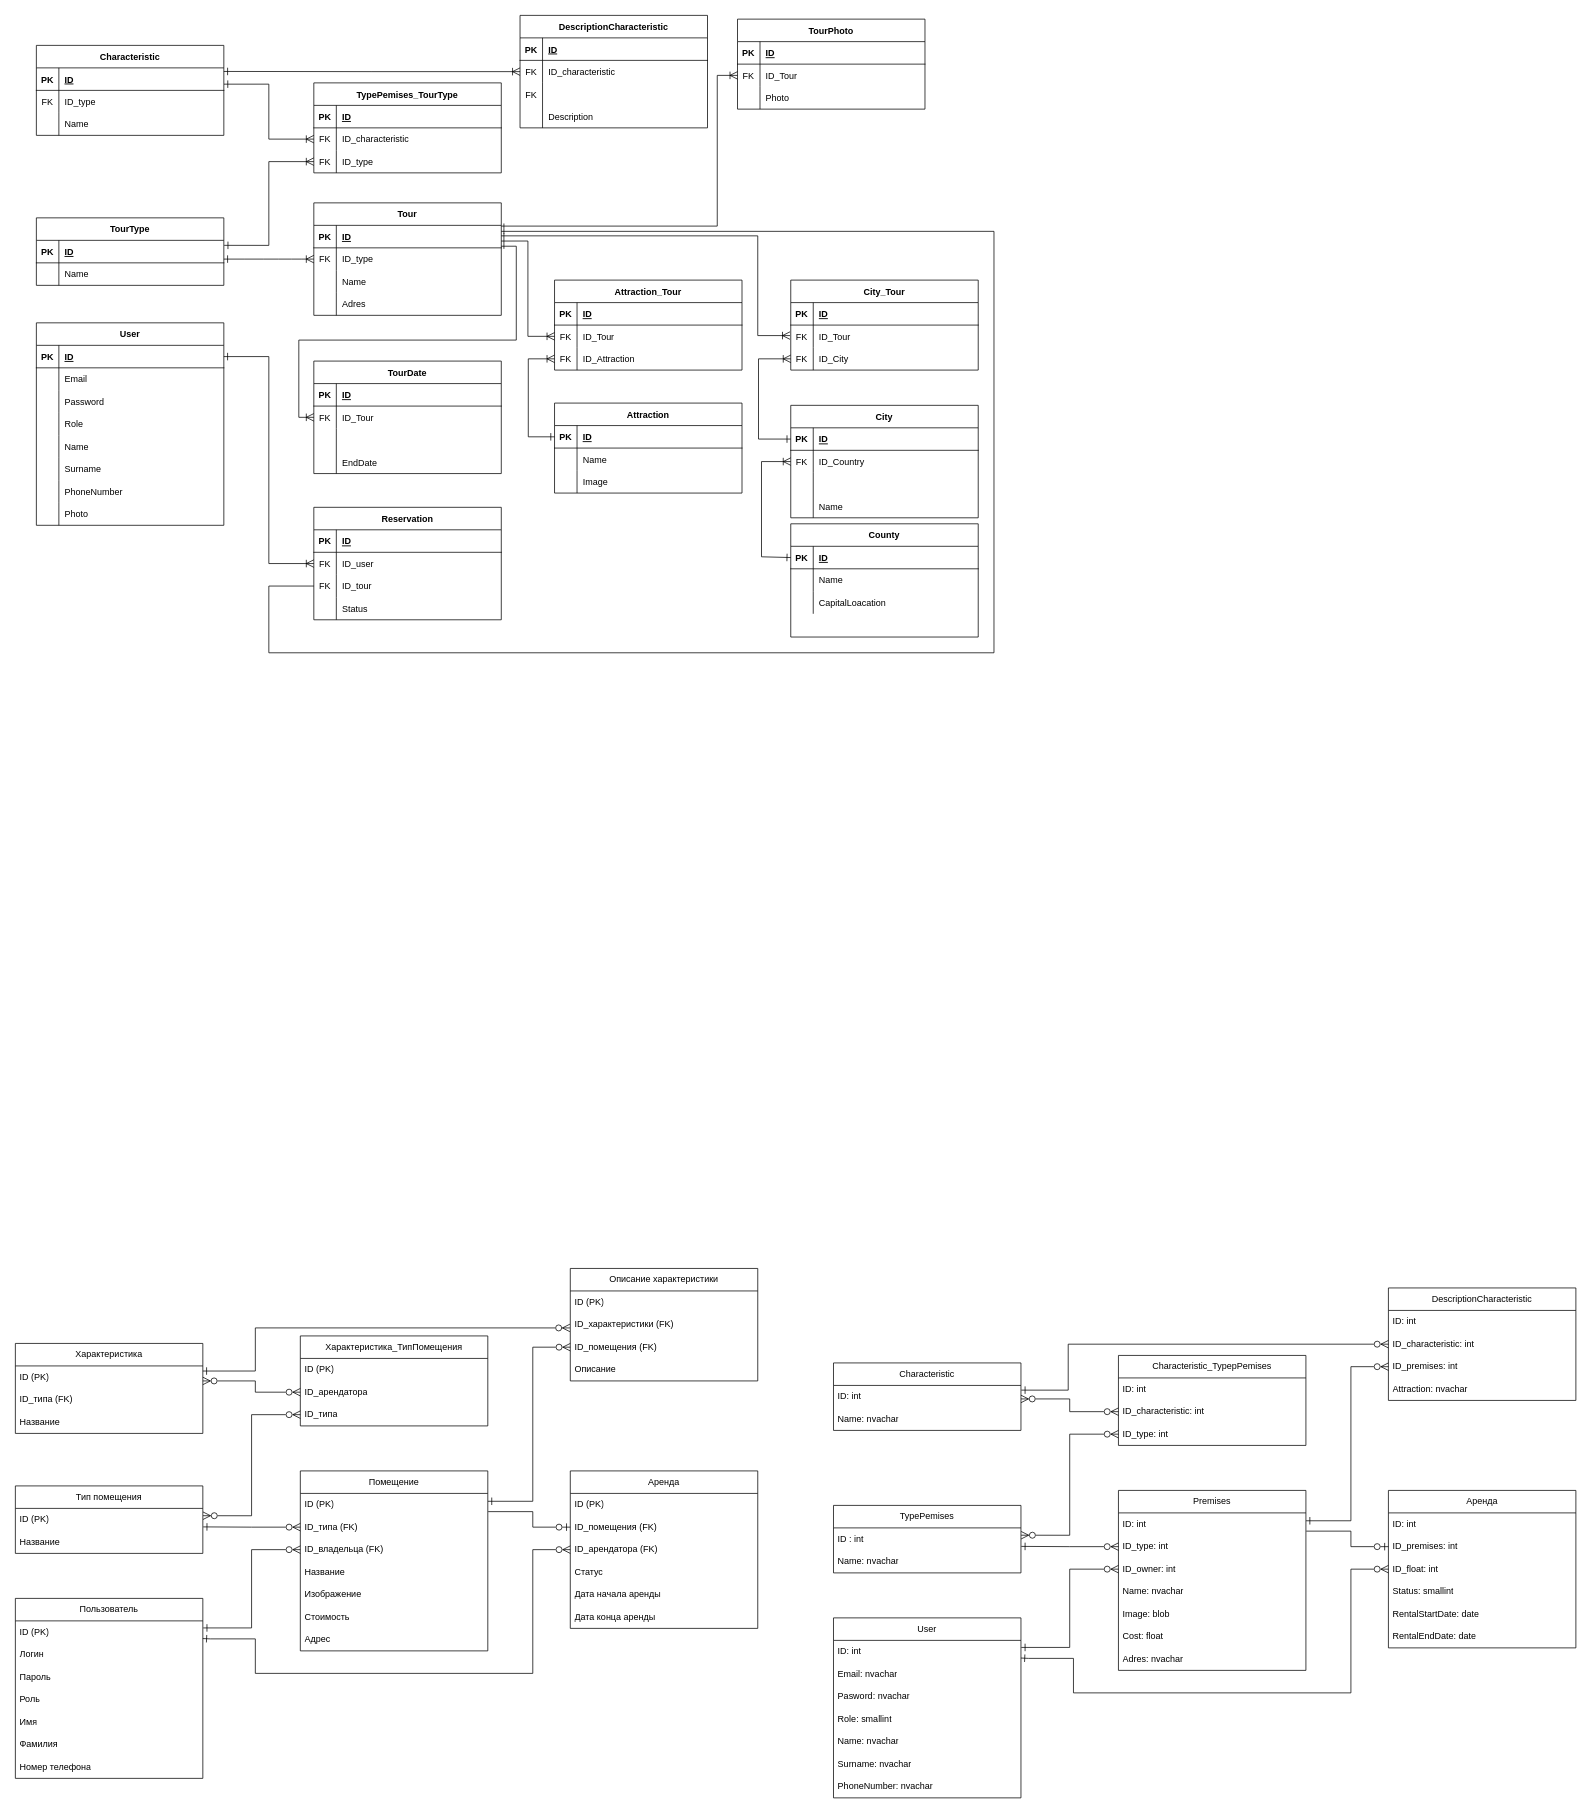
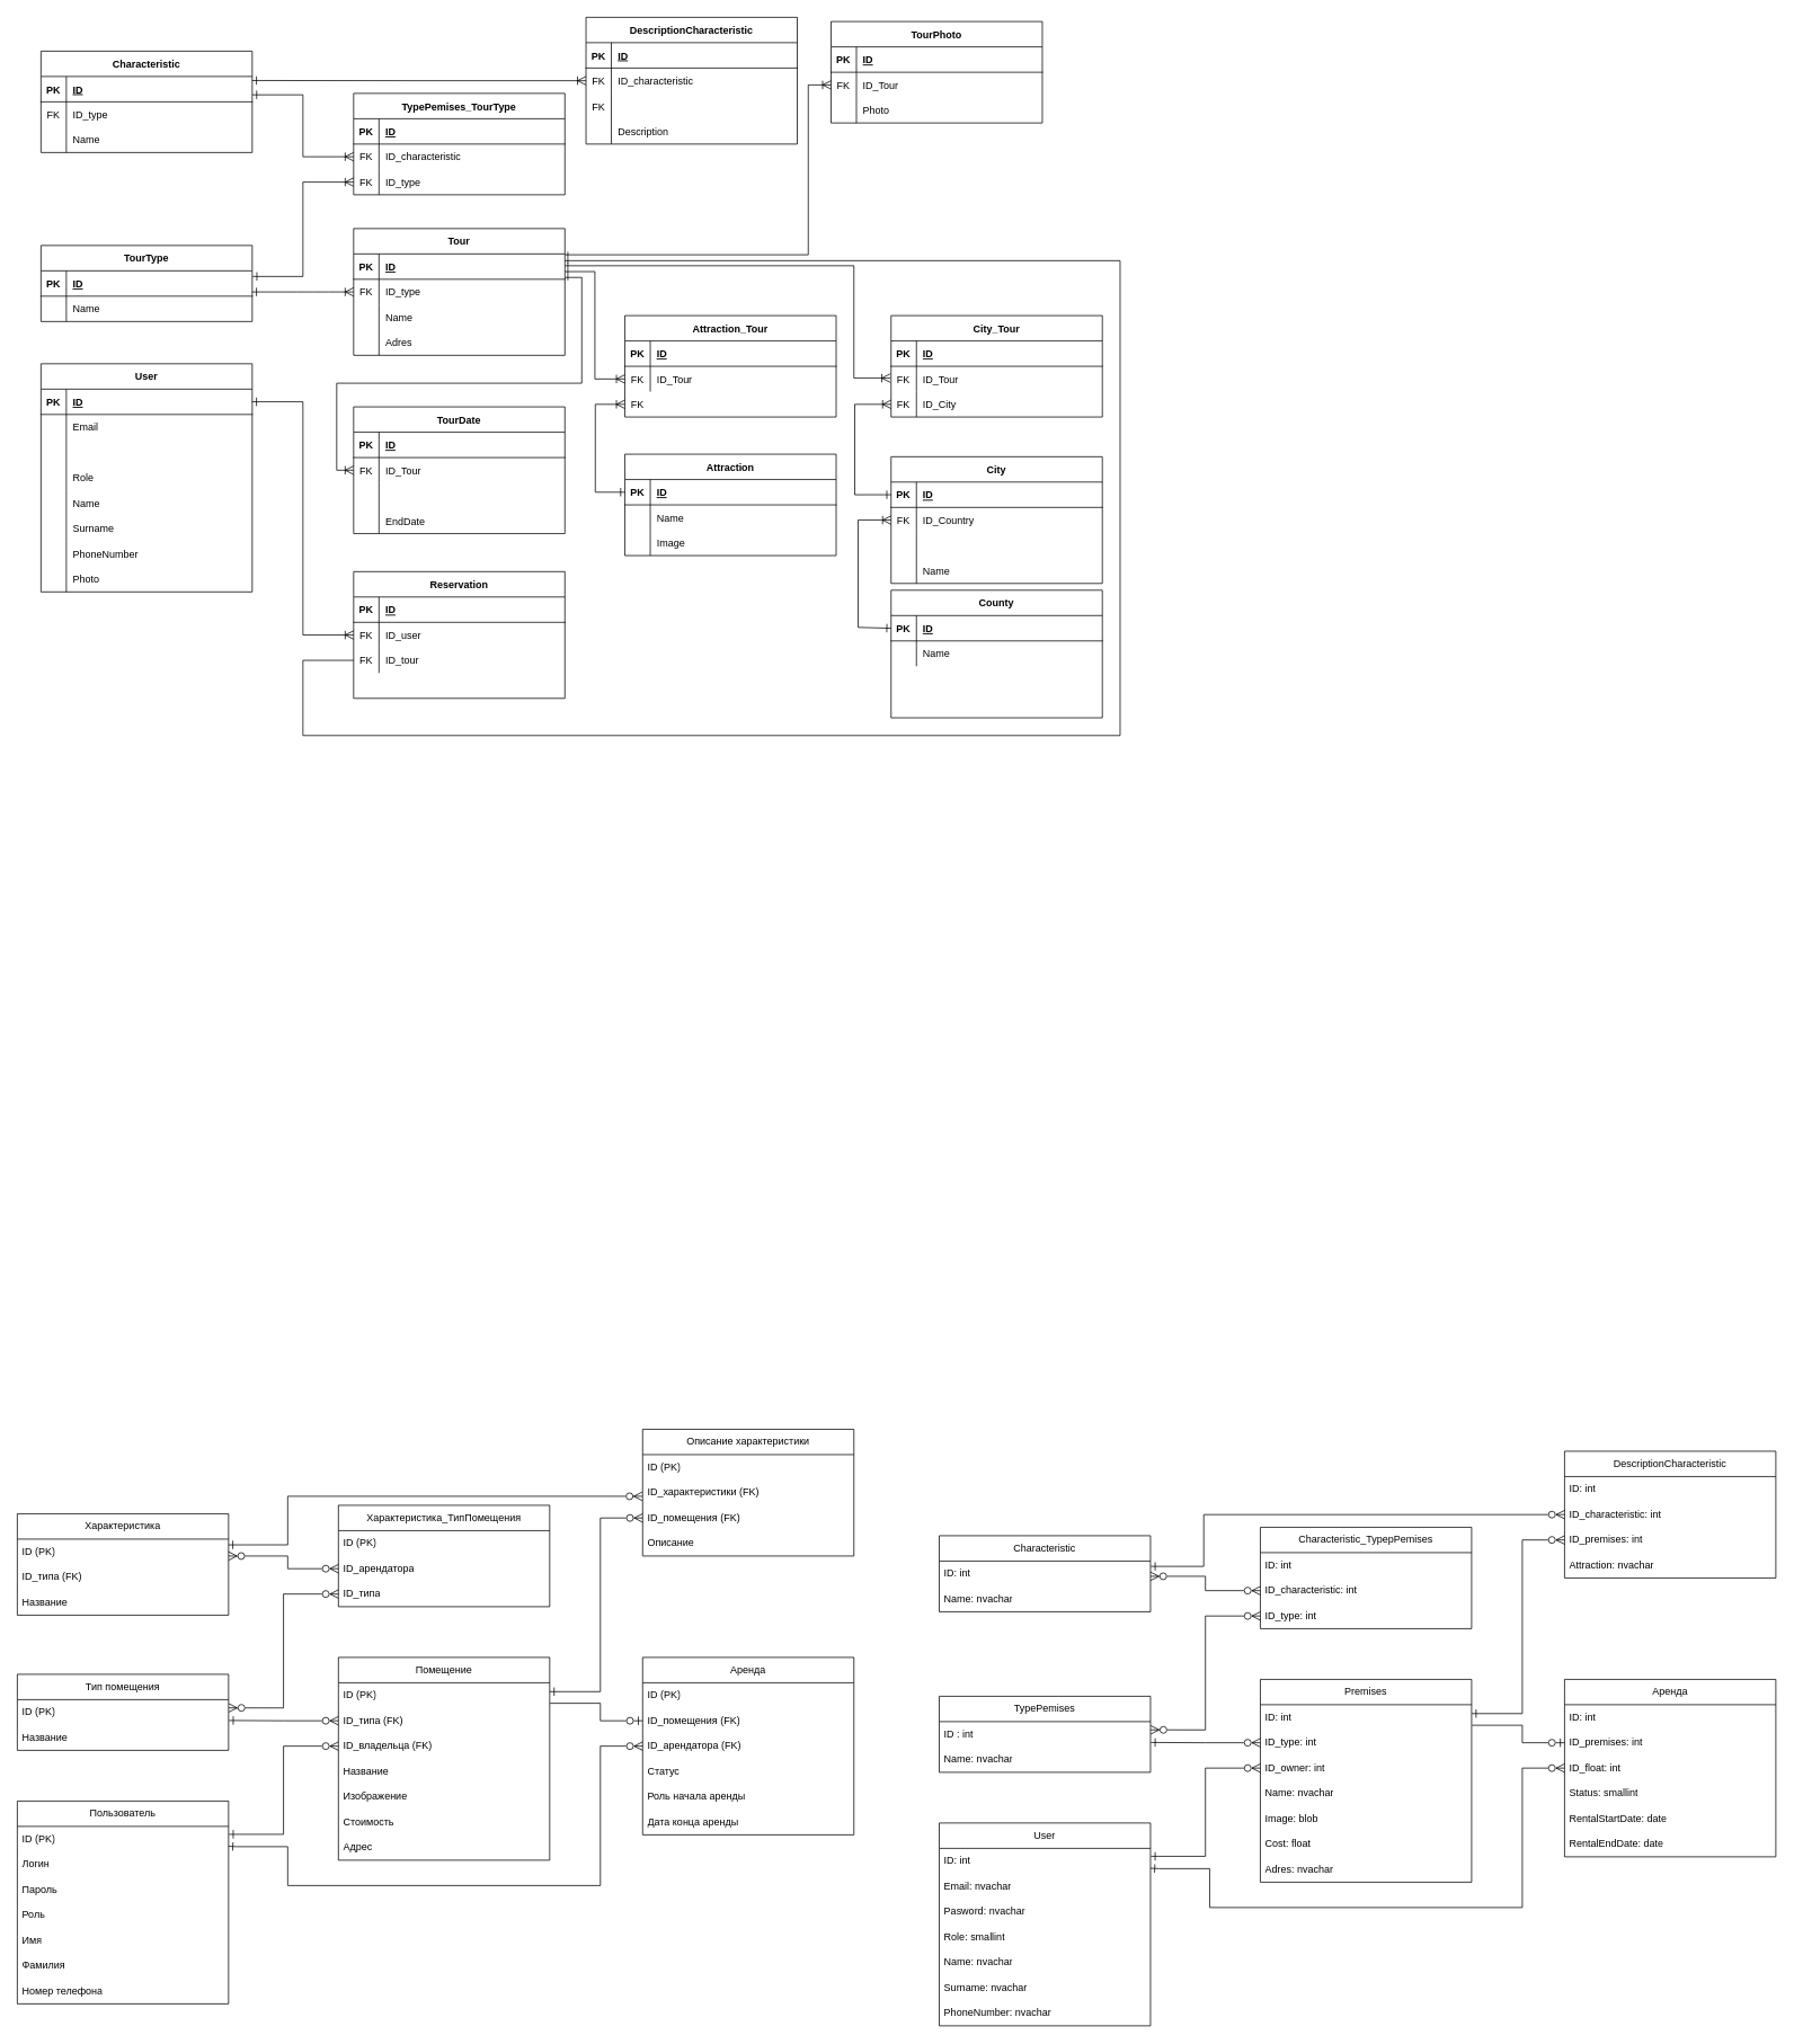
- <mxCell id="211" value="ID_Attraction" style="shape=partialRectangle;overflow=hidden;connectable=0;fillColor=none;top=0;left=0;bottom=0;right=0;align=left;spacingLeft=6;" parent="209" vertex="1"><mxGeometry x="30" width="220" height="30" as="geometry"><mxRectangle width="220" height="30" as="alternateBounds" /></mxGeometry></mxCell>
- <mxCell id="11" value="Password" style="shape=partialRectangle;overflow=hidden;connectable=0;fillColor=none;top=0;left=0;bottom=0;right=0;align=left;spacingLeft=6;" parent="9" vertex="1"><mxGeometry x="30" width="220" height="30" as="geometry"><mxRectangle width="220" height="30" as="alternateBounds" /></mxGeometry></mxCell>
- <mxCell id="263" value="CapitalLoacation" style="shape=partialRectangle;overflow=hidden;connectable=0;fillColor=none;top=0;left=0;bottom=0;right=0;align=left;spacingLeft=6;" parent="261" vertex="1"><mxGeometry x="30" width="220" height="30" as="geometry"><mxRectangle width="220" height="30" as="alternateBounds" /></mxGeometry></mxCell>
- <mxCell id="53" value="Status" style="shape=partialRectangle;overflow=hidden;connectable=0;fillColor=none;top=0;left=0;bottom=0;right=0;align=left;spacingLeft=6;" parent="51" vertex="1"><mxGeometry x="30" width="220" height="30" as="geometry"><mxRectangle width="220" height="30" as="alternateBounds" /></mxGeometry></mxCell>
- <mxCell id="118" value="Дата начала аренды" style="text;strokeColor=none;fillColor=none;align=left;verticalAlign=middle;spacingLeft=4;spacingRight=4;overflow=hidden;points=[[0,0.5],[1,0.5]];portConstraint=eastwest;rotatable=0;whiteSpace=wrap;html=1;" parent="113" vertex="1"><mxGeometry y="150" width="250" height="30" as="geometry" /></mxCell>
+ <mxCell id="118" value="Роль начала аренды" style="text;strokeColor=none;fillColor=none;align=left;verticalAlign=middle;spacingLeft=4;spacingRight=4;overflow=hidden;points=[[0,0.5],[1,0.5]];portConstraint=eastwest;rotatable=0;whiteSpace=wrap;html=1;" parent="113" vertex="1"><mxGeometry y="150" width="250" height="30" as="geometry" /></mxCell>
